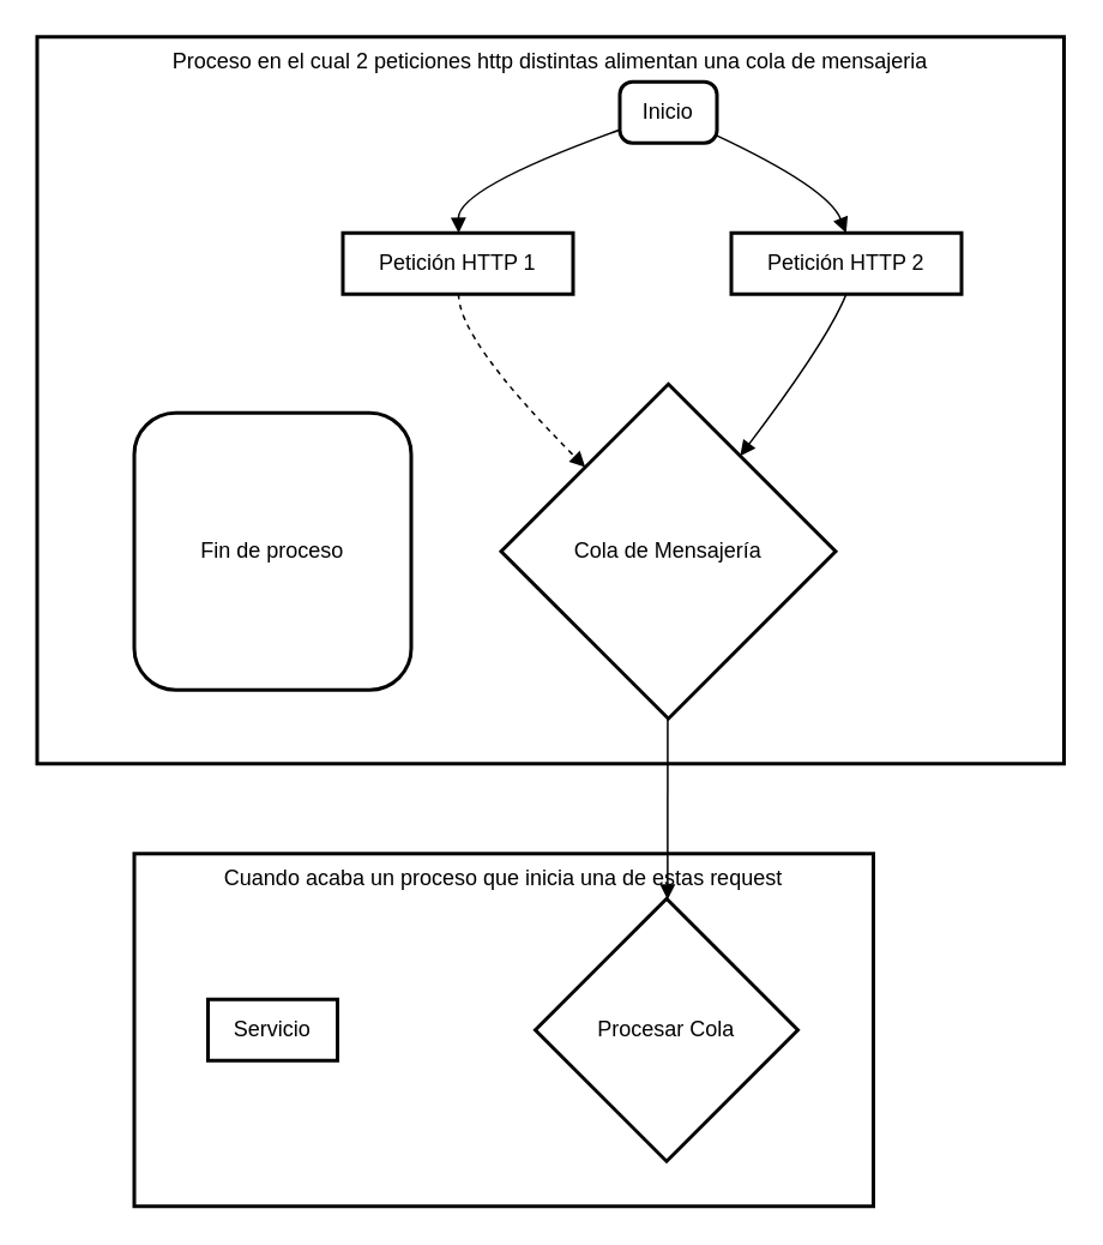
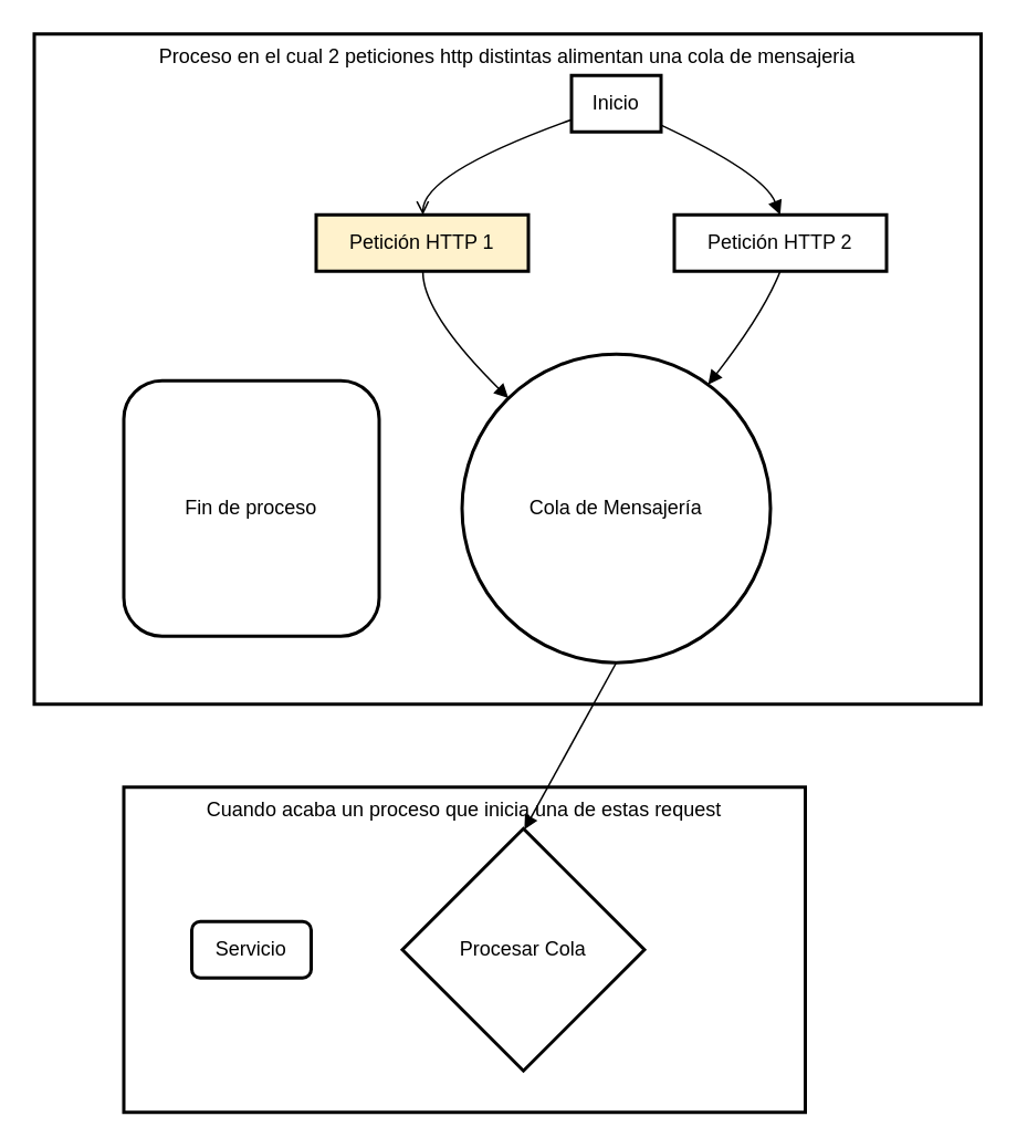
- <mxCell id="6" value="Inicio" style="rounded=1;absoluteArcSize=1;arcSize=14;whiteSpace=wrap;strokeWidth=2;" vertex="1" parent="1"><mxGeometry x="344" y="45" width="54" height="34" as="geometry" /></mxCell>
+ <mxCell id="6" value="Inicio" style="absoluteArcSize=1;arcSize=14;whiteSpace=wrap;strokeWidth=2;rounded=0;" vertex="1" parent="1"><mxGeometry x="344" y="45" width="54" height="34" as="geometry" /></mxCell>
- <mxCell id="11" value="" style="curved=1;startArrow=none;endArrow=block;exitX=-0.009;exitY=0.788;entryX=0.503;entryY=0;" edge="1" parent="1" source="6" target="7"><mxGeometry relative="1" as="geometry"><Array as="points"><mxPoint x="254" y="104" /></Array></mxGeometry></mxCell>
+ <mxCell id="11" value="" style="curved=1;startArrow=none;endArrow=open;exitX=-0.009;exitY=0.788;entryX=0.503;entryY=0;" edge="1" parent="1" source="6" target="7"><mxGeometry relative="1" as="geometry"><Array as="points"><mxPoint x="254" y="104" /></Array></mxGeometry></mxCell>
- <mxCell id="7" value="Petición HTTP 1" style="whiteSpace=wrap;strokeWidth=2;" vertex="1" parent="1"><mxGeometry x="190" y="129" width="128" height="34" as="geometry" /></mxCell>
+ <mxCell id="7" value="Petición HTTP 1" style="whiteSpace=wrap;strokeWidth=2;fillColor=#fff2cc;" vertex="1" parent="1"><mxGeometry x="190" y="129" width="128" height="34" as="geometry" /></mxCell>
- <mxCell id="13" value="" style="curved=1;startArrow=none;endArrow=block;exitX=0.503;exitY=1;entryX=0.006;entryY=0;dashed=1;" edge="1" parent="1" source="7" target="9"><mxGeometry relative="1" as="geometry"><Array as="points"><mxPoint x="254" y="188" /></Array></mxGeometry></mxCell>
+ <mxCell id="13" value="" style="curved=1;startArrow=none;endArrow=block;exitX=0.503;exitY=1;entryX=0.006;entryY=0;" edge="1" parent="1" source="7" target="9"><mxGeometry relative="1" as="geometry"><Array as="points"><mxPoint x="254" y="188" /></Array></mxGeometry></mxCell>
- <mxCell id="9" value="Cola de Mensajería" style="rhombus;strokeWidth=2;whiteSpace=wrap;" vertex="1" parent="1"><mxGeometry x="278" y="213" width="186" height="186" as="geometry" /></mxCell>
+ <mxCell id="9" value="Cola de Mensajería" style="ellipse;strokeWidth=2;whiteSpace=wrap;" vertex="1" parent="1"><mxGeometry x="278" y="213" width="186" height="186" as="geometry" /></mxCell>
- <mxCell id="3" value="Servicio" style="whiteSpace=wrap;strokeWidth=2;" vertex="1" parent="1"><mxGeometry x="115" y="555" width="72" height="34" as="geometry" /></mxCell>
+ <mxCell id="3" value="Servicio" style="whiteSpace=wrap;strokeWidth=2;rounded=1;" vertex="1" parent="1"><mxGeometry x="115" y="555" width="72" height="34" as="geometry" /></mxCell>
- <mxCell id="4" value="Procesar Cola" style="rhombus;strokeWidth=2;whiteSpace=wrap;" vertex="1" parent="1"><mxGeometry x="297" y="499" width="146" height="146" as="geometry" /></mxCell>
+ <mxCell id="4" value="Procesar Cola" style="rhombus;strokeWidth=2;whiteSpace=wrap;" vertex="1" parent="1"><mxGeometry x="242" y="499" width="146" height="146" as="geometry" /></mxCell>
